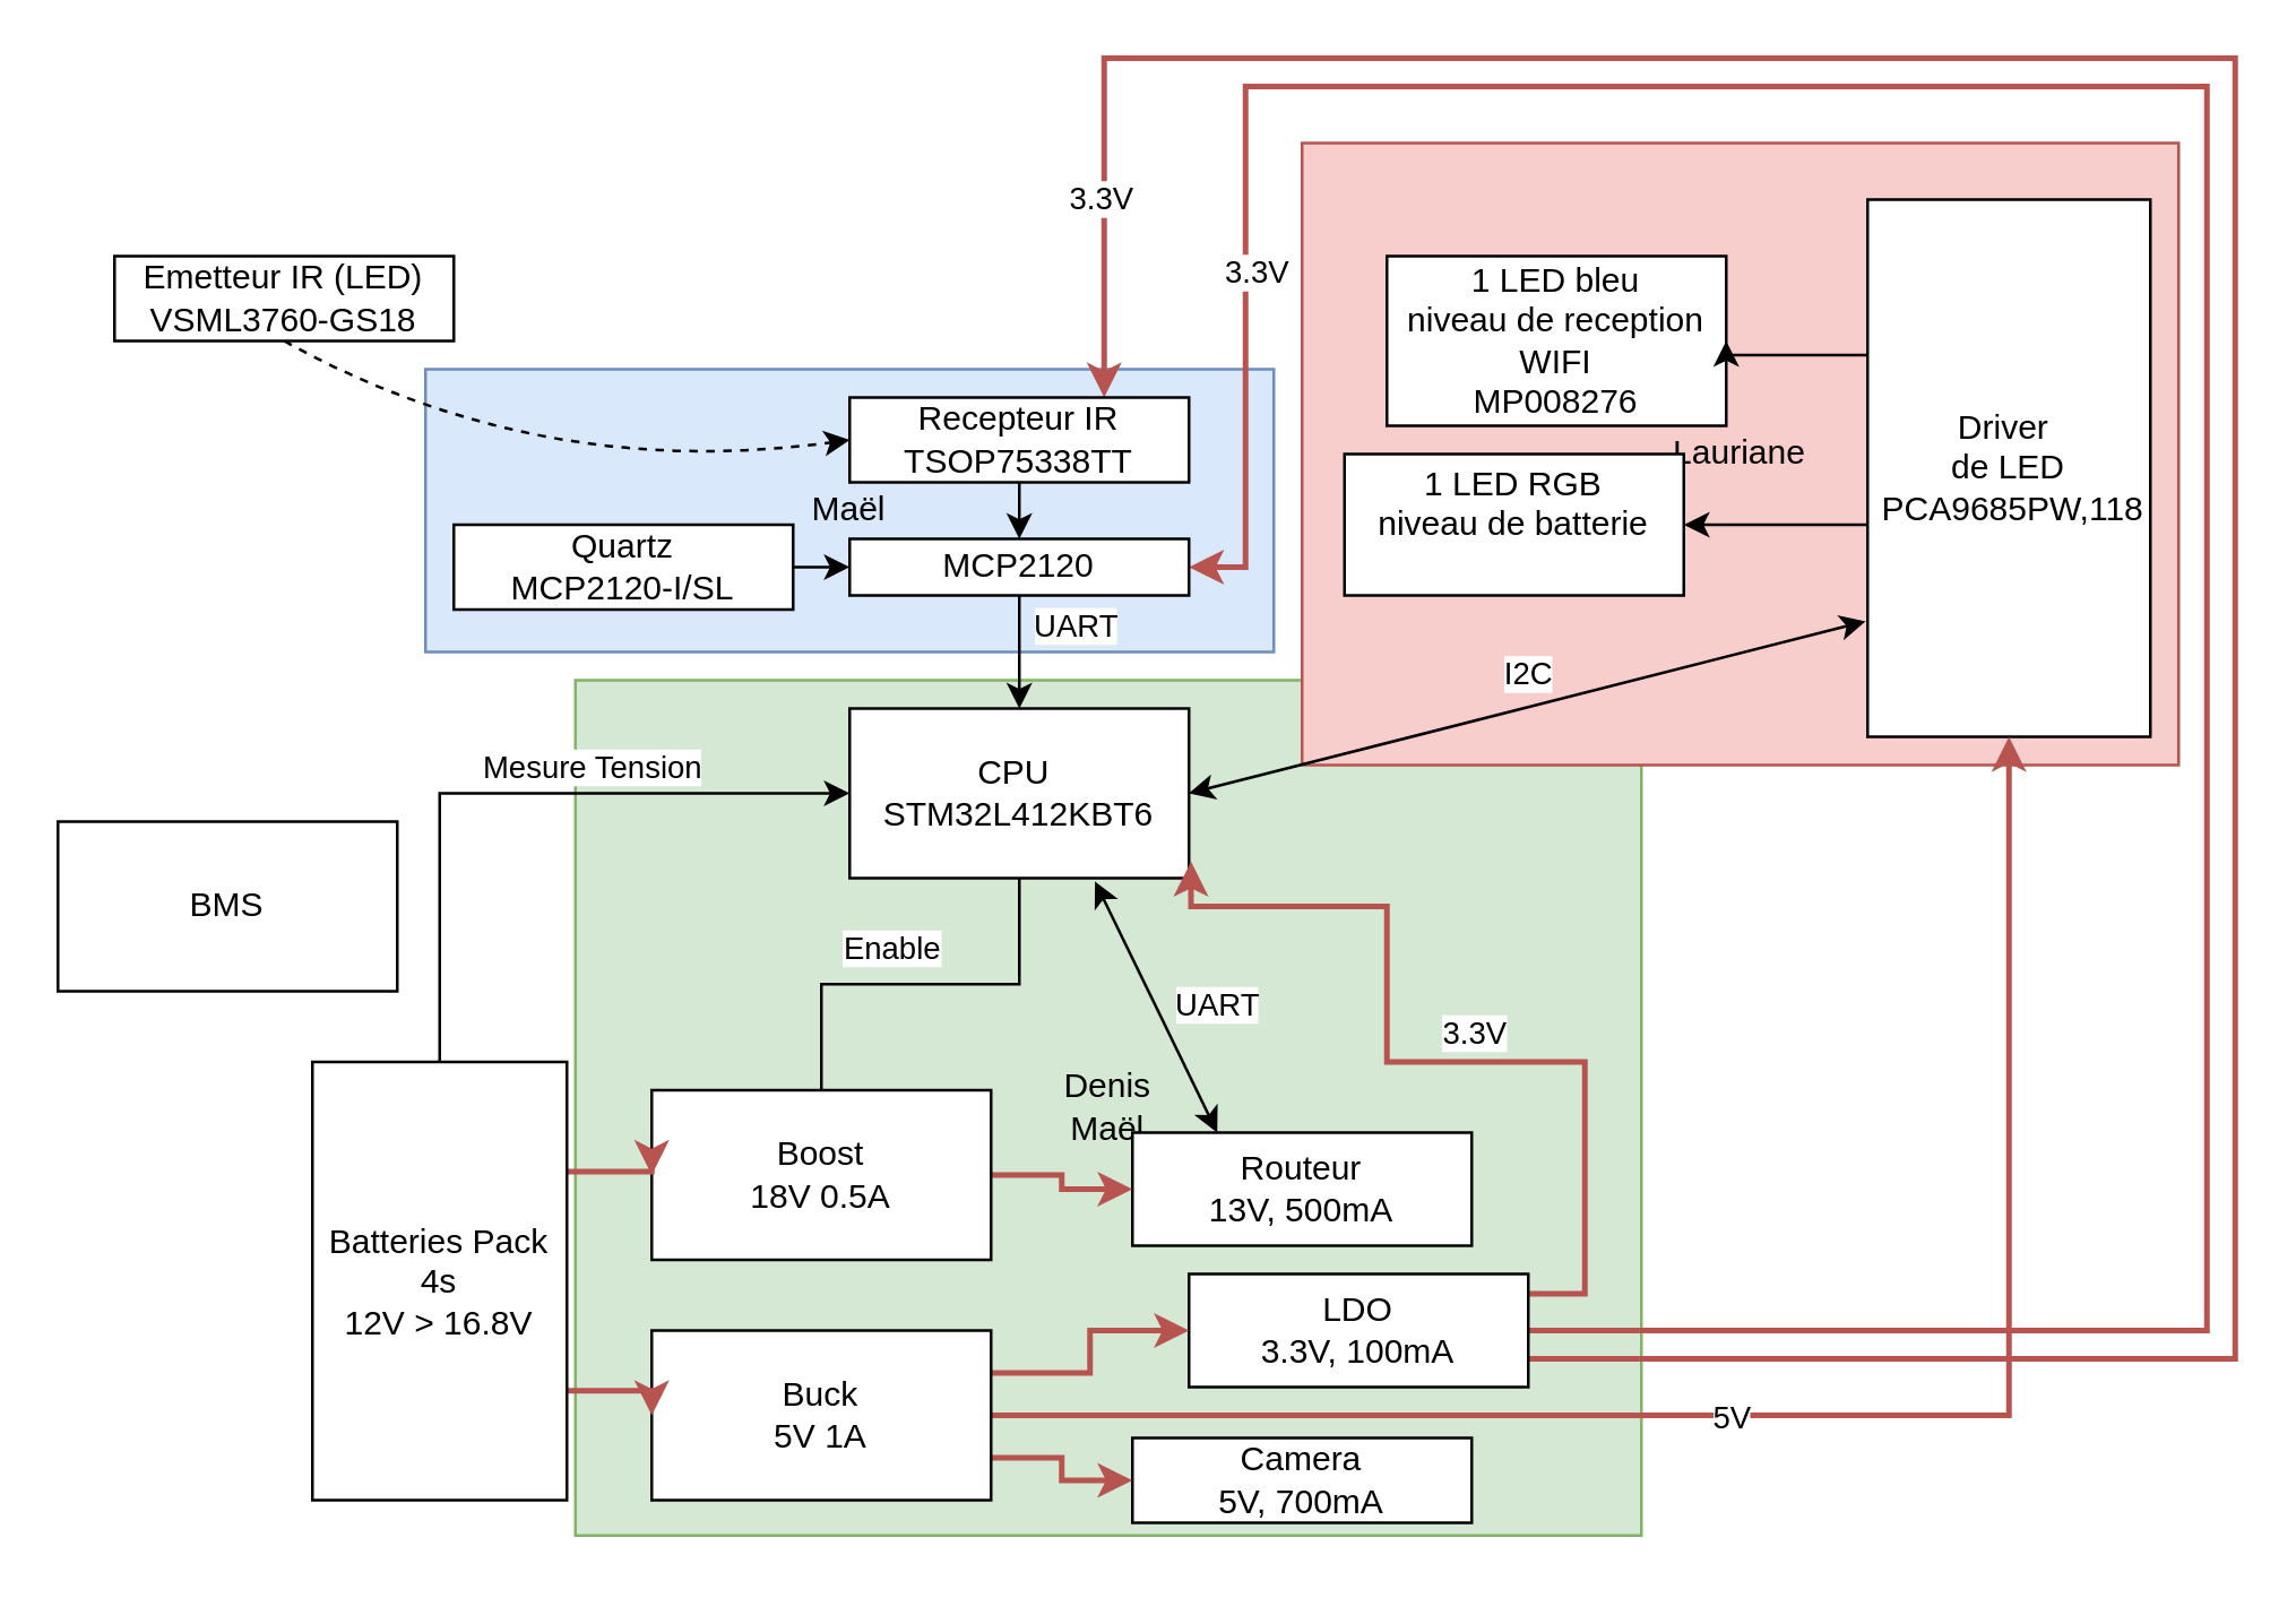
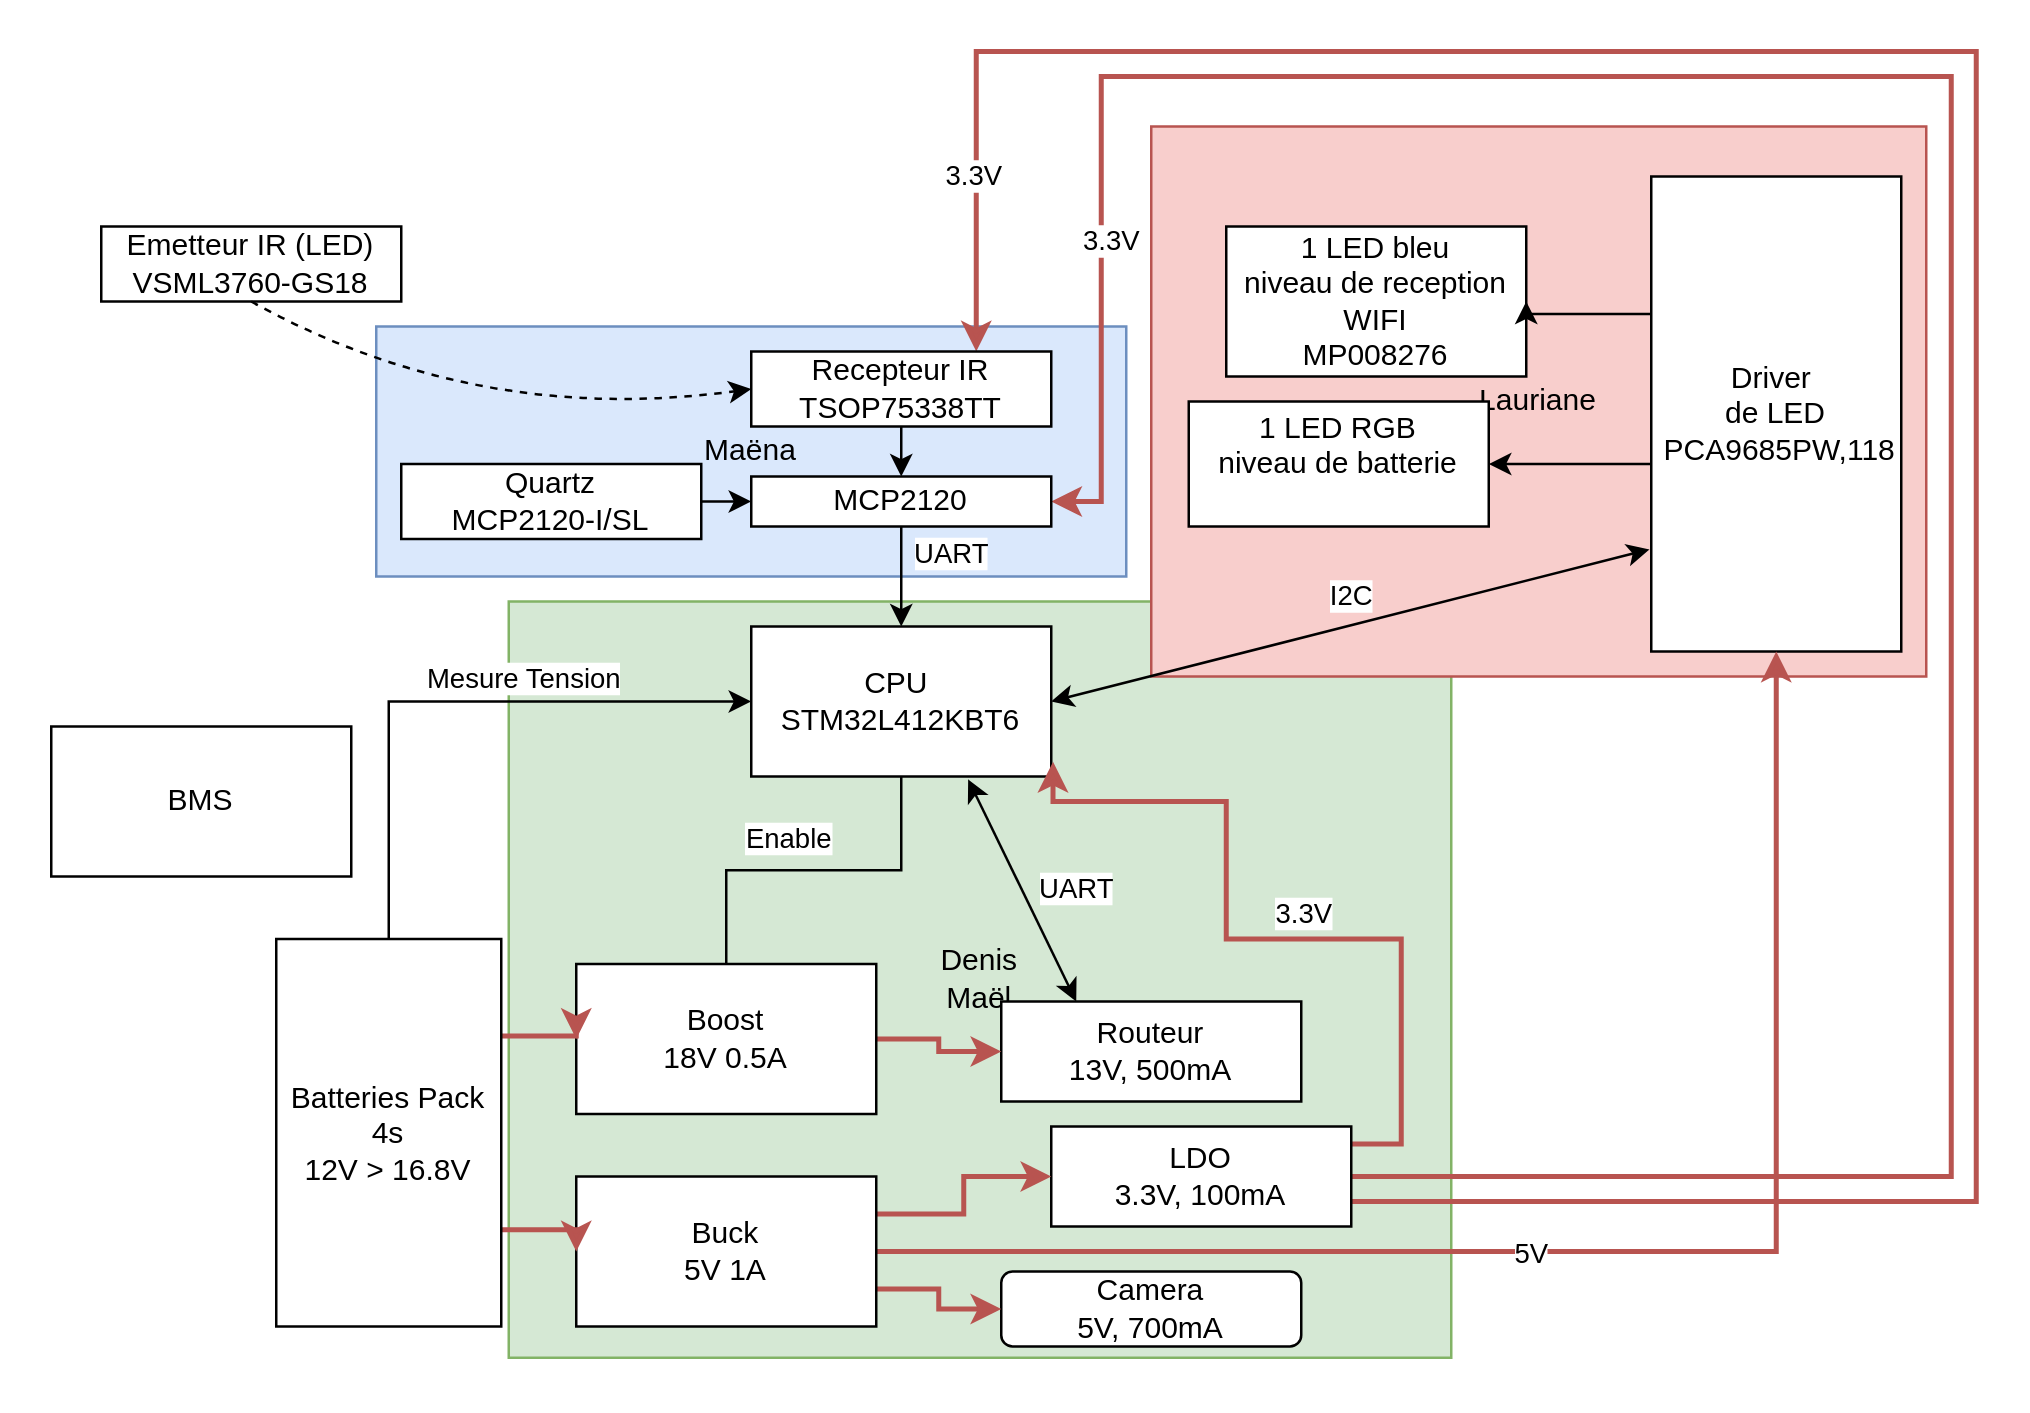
- <mxCell id="3" value="Maël" style="rounded=0;whiteSpace=wrap;html=1;fillColor=#dae8fc;strokeColor=#6c8ebf;" parent="1" vertex="1"><mxGeometry x="150" y="130" width="300" height="100" as="geometry" /></mxCell>
+ <mxCell id="3" value="Maëna" style="rounded=0;whiteSpace=wrap;html=1;fillColor=#dae8fc;strokeColor=#6c8ebf;" parent="1" vertex="1"><mxGeometry x="150" y="130" width="300" height="100" as="geometry" /></mxCell>
- <mxCell id="22" value="Camera&lt;br&gt;5V, 700mA" style="rounded=0;whiteSpace=wrap;html=1;" parent="1" vertex="1"><mxGeometry x="400" y="508" width="120" height="30" as="geometry" /></mxCell>
+ <mxCell id="22" value="Camera&lt;br&gt;5V, 700mA" style="whiteSpace=wrap;html=1;rounded=1;" parent="1" vertex="1"><mxGeometry x="400" y="508" width="120" height="30" as="geometry" /></mxCell>
